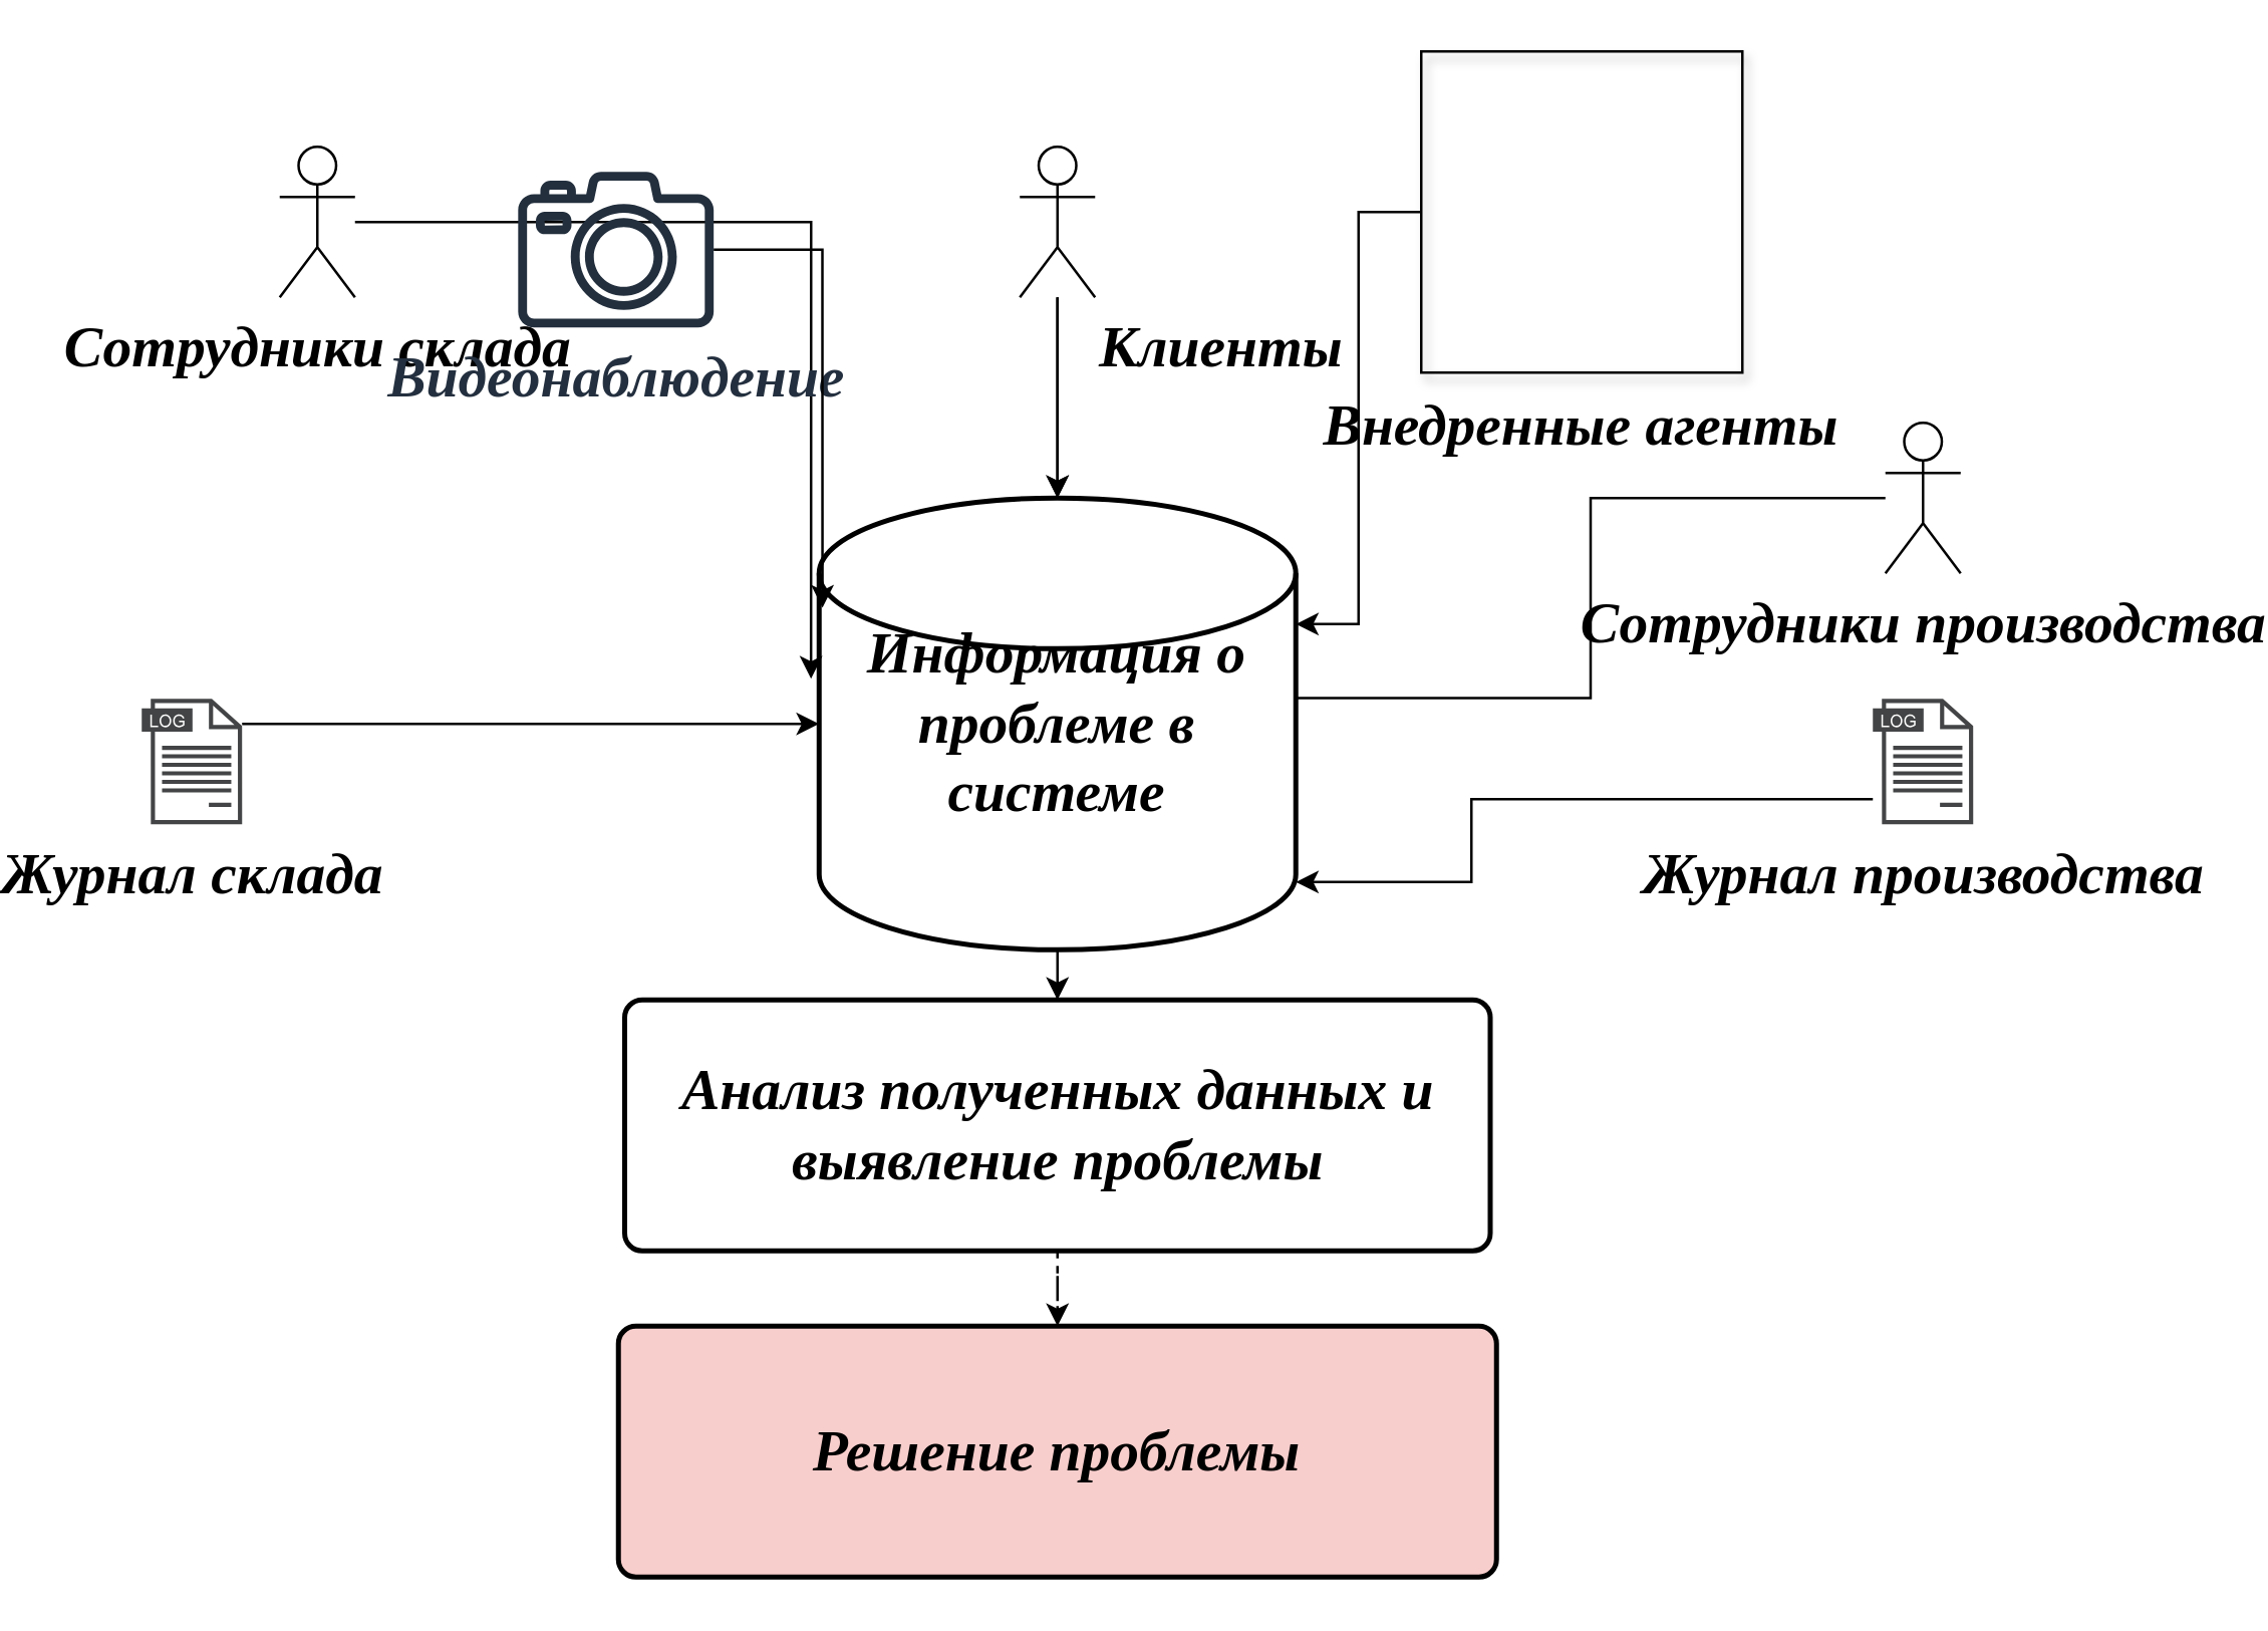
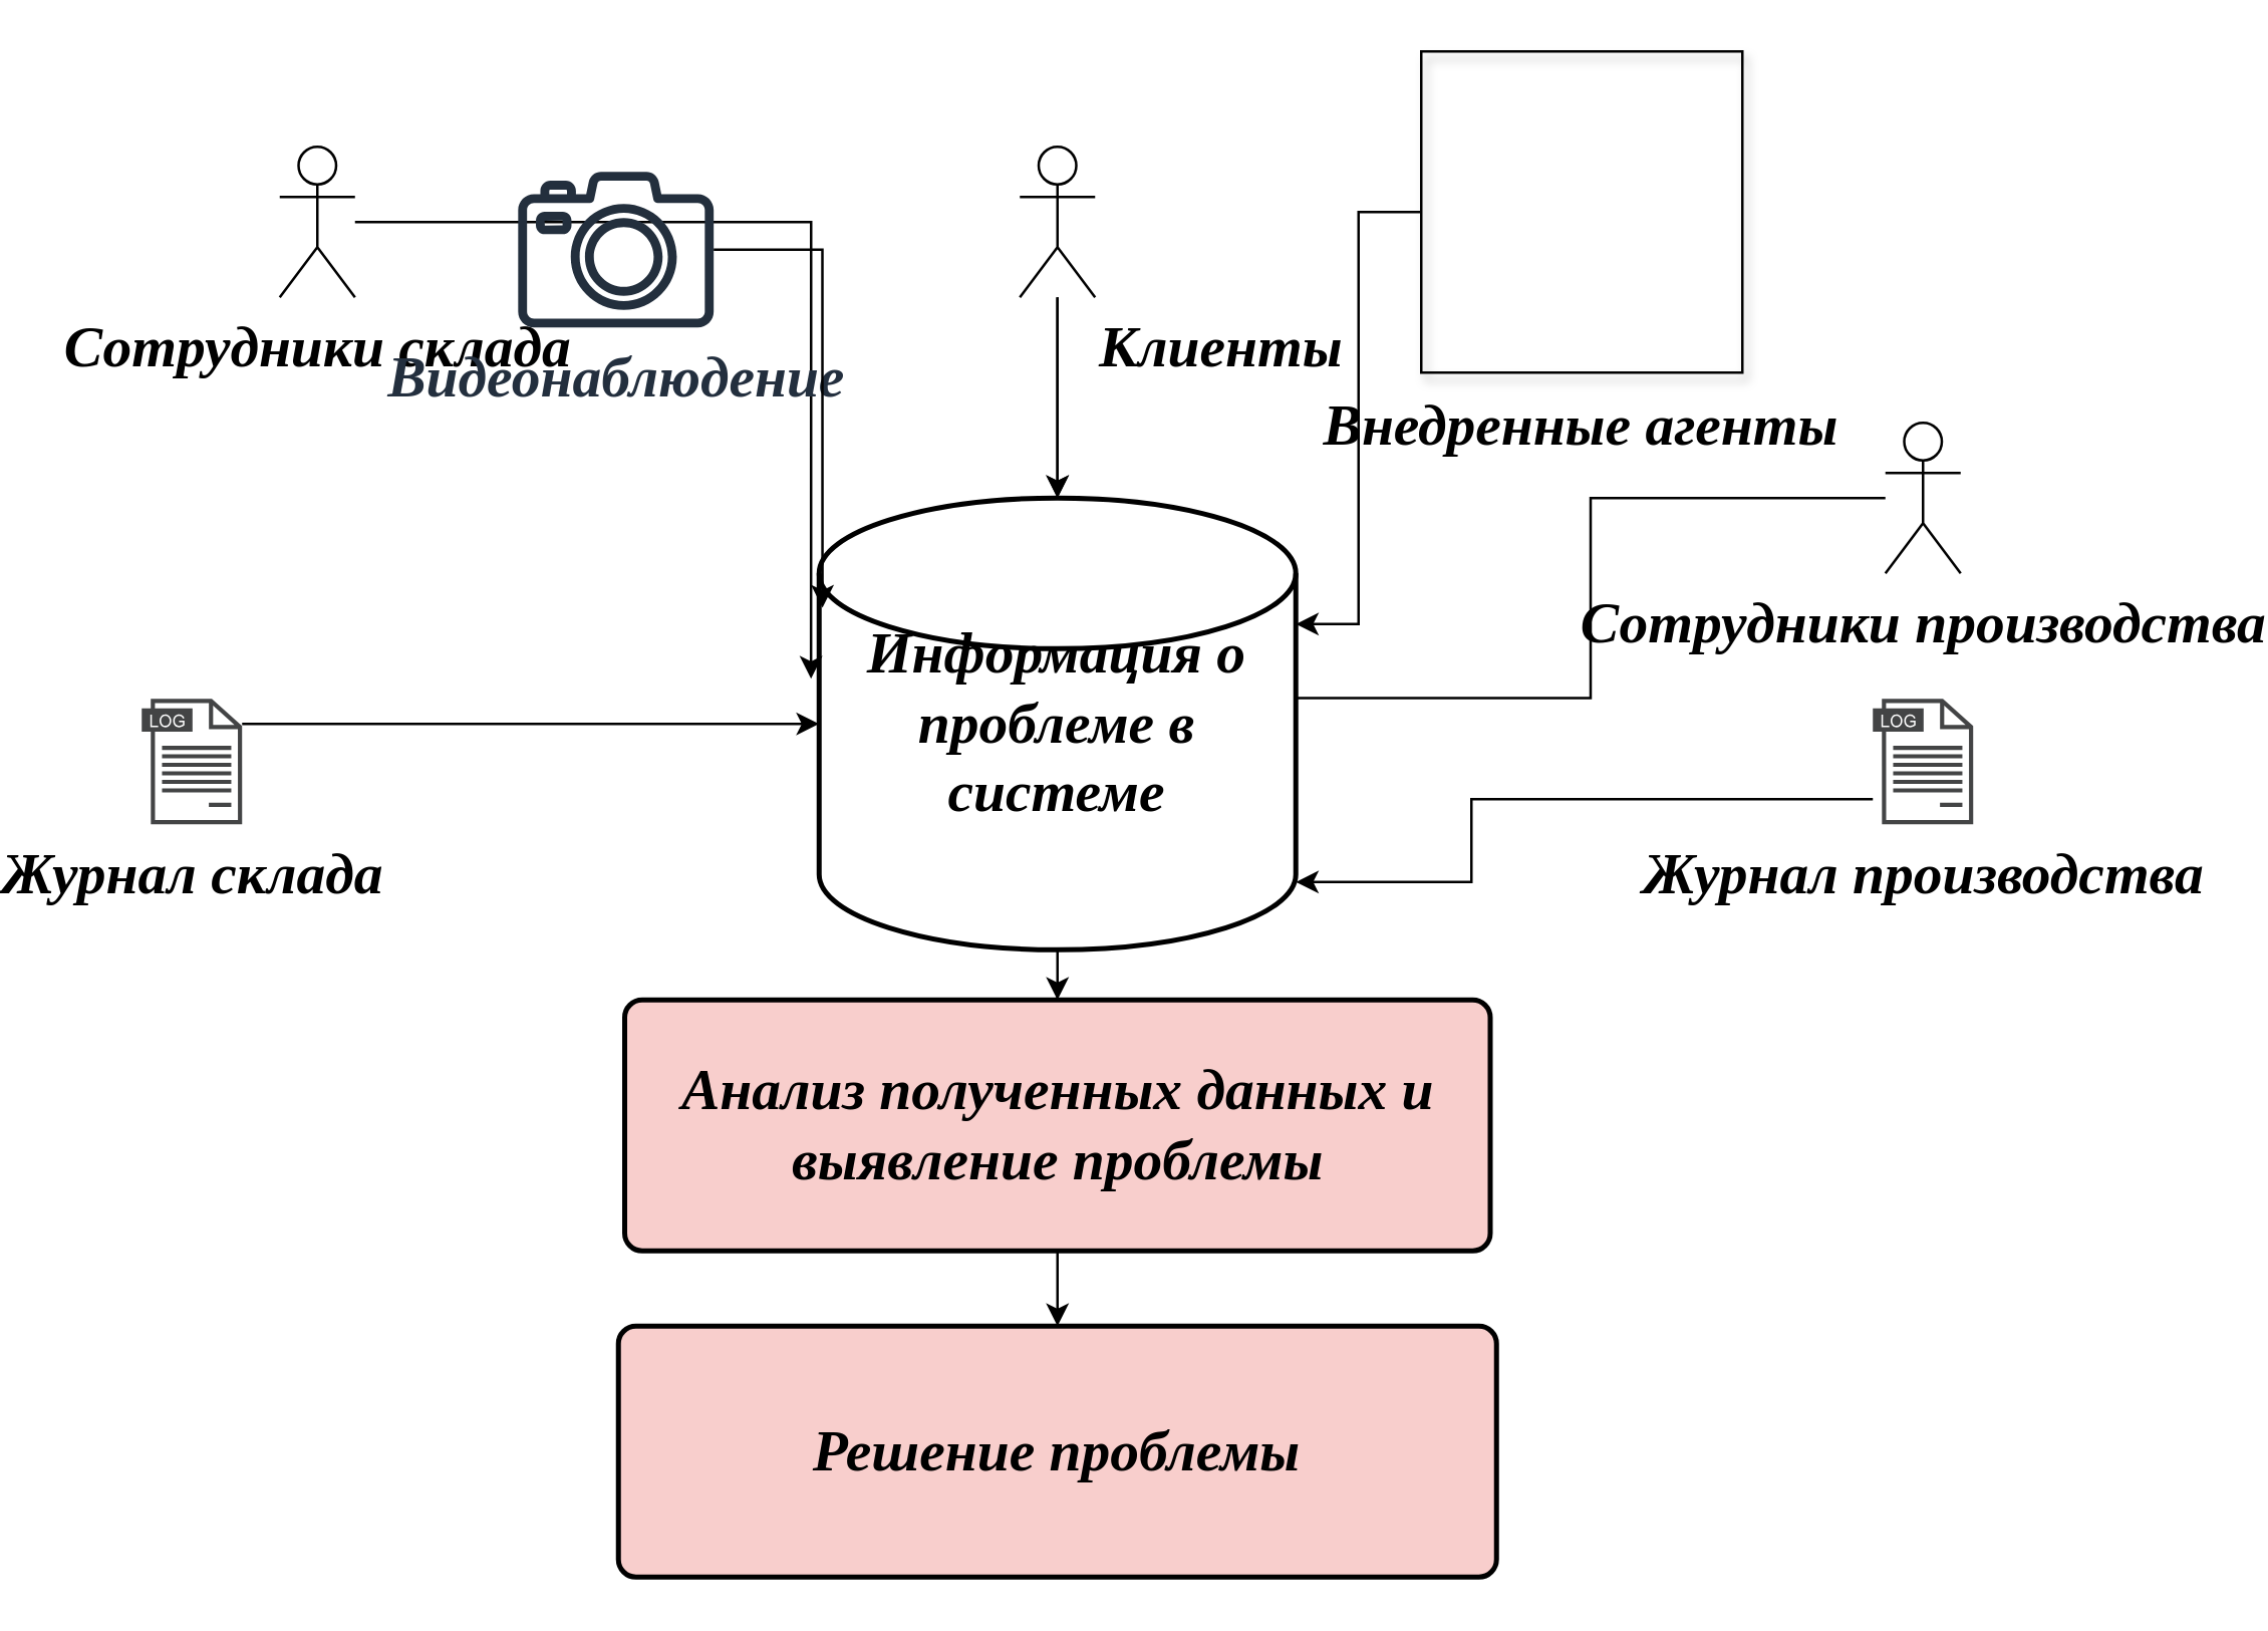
- <mxCell id="20" value="Анализ полученных данных и выявление проблемы" style="rounded=1;whiteSpace=wrap;html=1;absoluteArcSize=1;arcSize=14;strokeWidth=2;fontFamily=Alumni Sans Pinstripe;fontSource=https%3A%2F%2Ffonts.googleapis.com%2Fcss%3Ffamily%3DAlumni%2BSans%2BPinstripe;fontSize=23;fontStyle=3" vertex="1" parent="1"><mxGeometry x="212.5" y="398" width="345" height="100" as="geometry" /></mxCell>
+ <mxCell id="20" value="Анализ полученных данных и выявление проблемы" style="rounded=1;whiteSpace=wrap;html=1;absoluteArcSize=1;arcSize=14;strokeWidth=2;fontFamily=Alumni Sans Pinstripe;fontSource=https%3A%2F%2Ffonts.googleapis.com%2Fcss%3Ffamily%3DAlumni%2BSans%2BPinstripe;fontSize=23;fontStyle=3;fillColor=#f8cecc;" vertex="1" parent="1"><mxGeometry x="212.5" y="398" width="345" height="100" as="geometry" /></mxCell>
- <mxCell id="19" value="" style="edgeStyle=orthogonalEdgeStyle;rounded=0;orthogonalLoop=1;jettySize=auto;html=1;fontFamily=Alumni Sans Pinstripe;fontSource=https%3A%2F%2Ffonts.googleapis.com%2Fcss%3Ffamily%3DAlumni%2BSans%2BPinstripe;fontSize=23;fontStyle=3;dashed=1;" edge="1" parent="1" source="20" target="21"><mxGeometry relative="1" as="geometry" /></mxCell>
+ <mxCell id="19" value="" style="edgeStyle=orthogonalEdgeStyle;rounded=0;orthogonalLoop=1;jettySize=auto;html=1;fontFamily=Alumni Sans Pinstripe;fontSource=https%3A%2F%2Ffonts.googleapis.com%2Fcss%3Ffamily%3DAlumni%2BSans%2BPinstripe;fontSize=23;fontStyle=3" edge="1" parent="1" source="20" target="21"><mxGeometry relative="1" as="geometry" /></mxCell>
